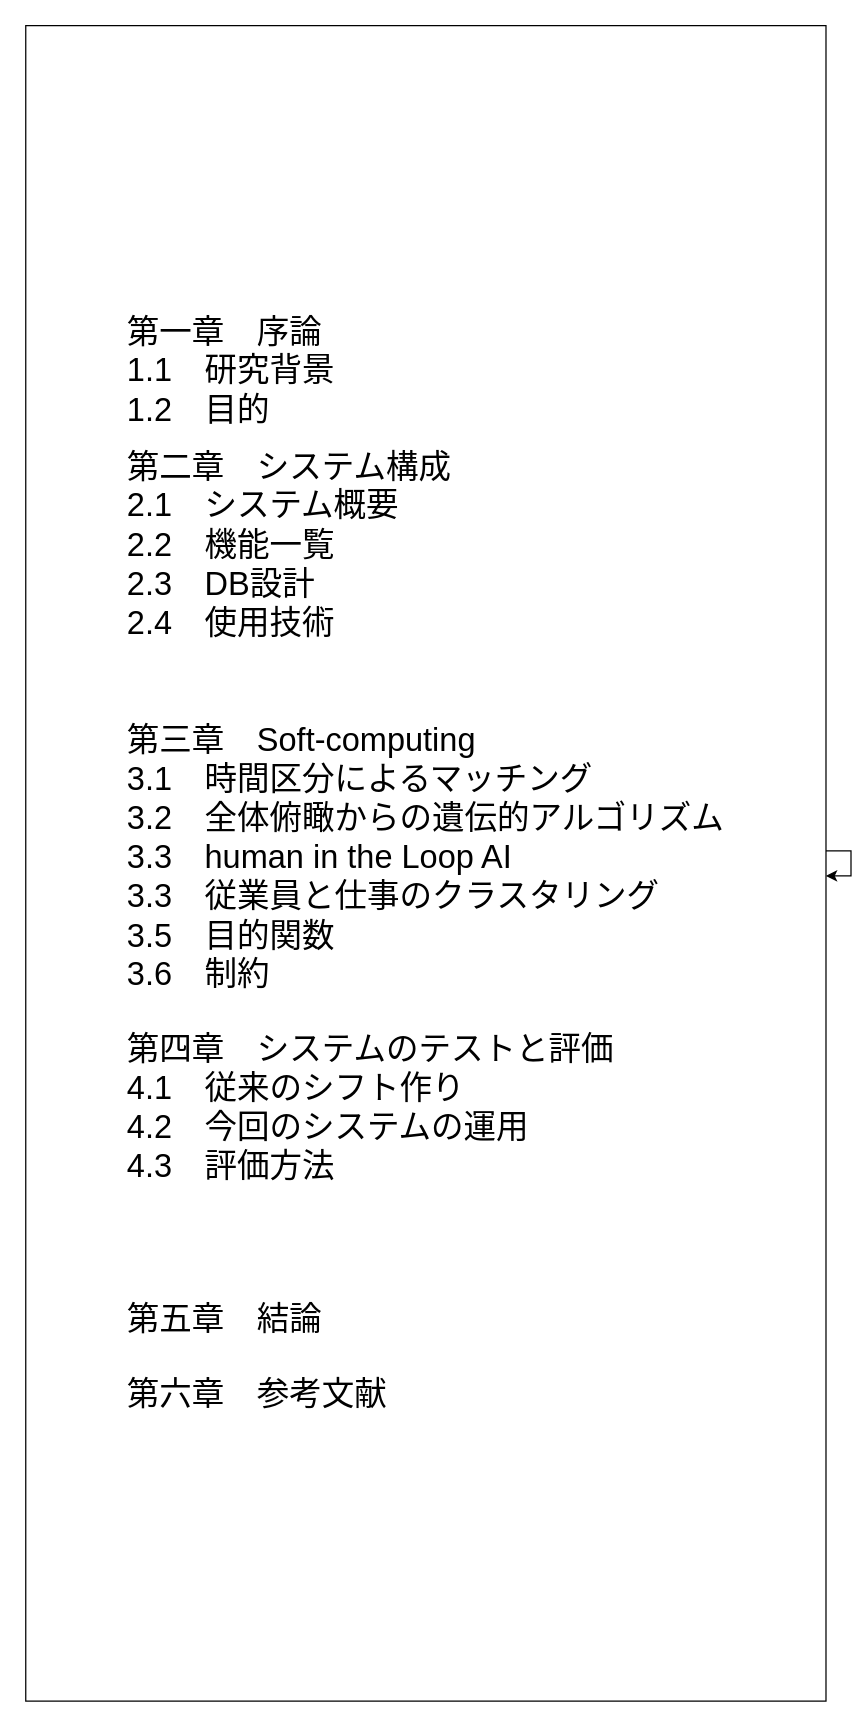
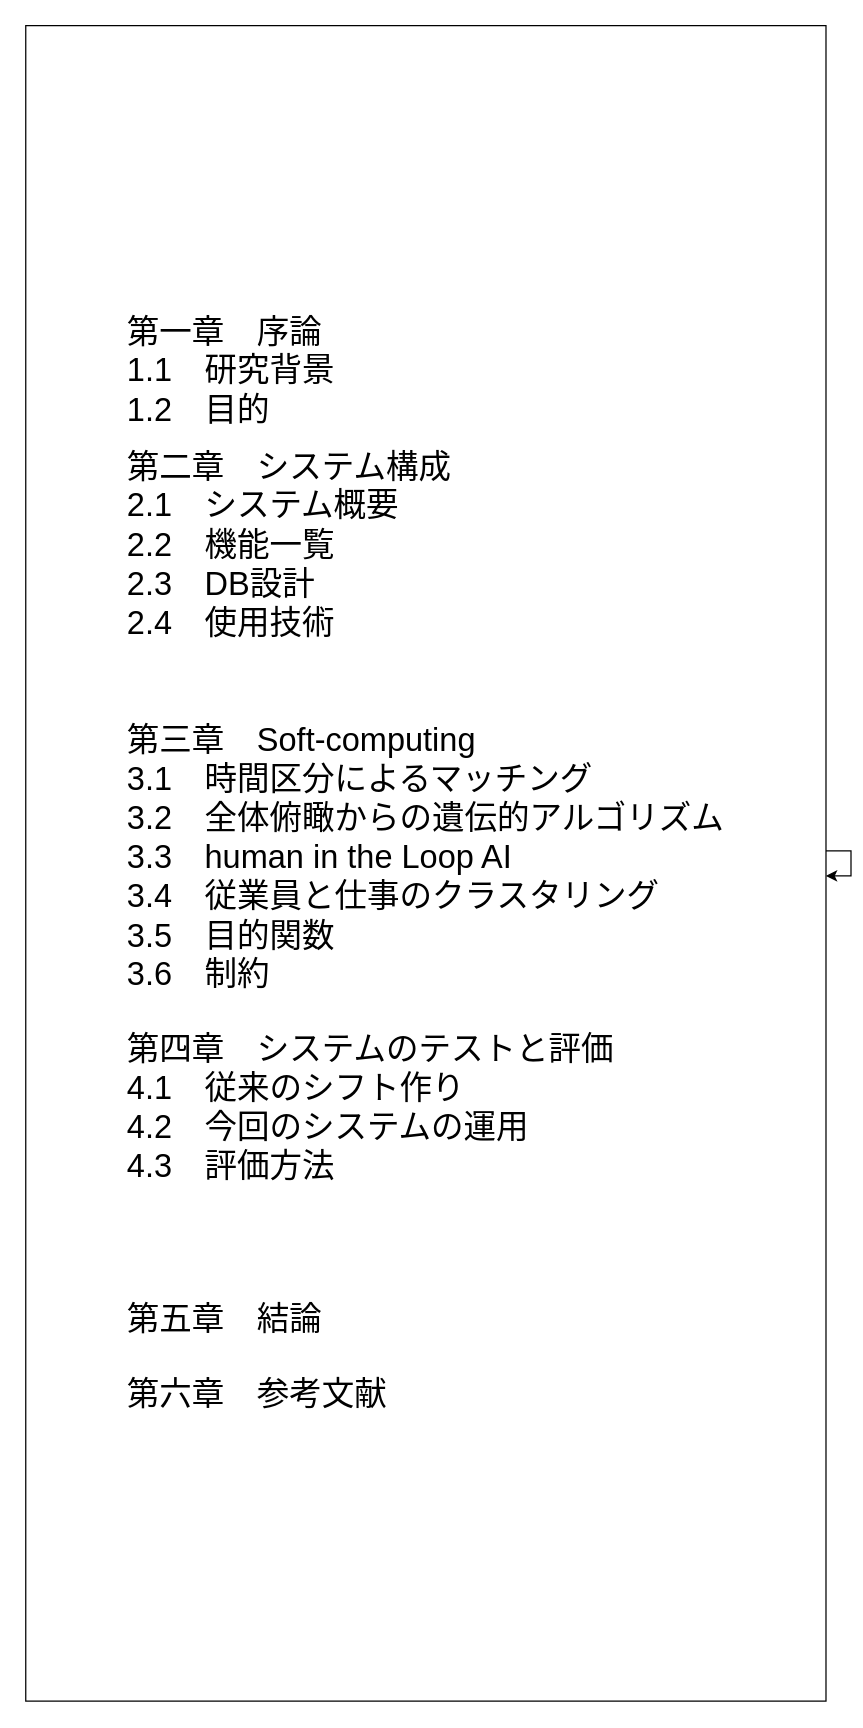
- <mxCell id="2" value="&lt;div style=&quot;text-align: left&quot;&gt;&lt;span style=&quot;font-size: 26px&quot;&gt;第一章　序論&lt;/span&gt;&lt;/div&gt;&lt;font&gt;&lt;div style=&quot;text-align: left&quot;&gt;&lt;span style=&quot;font-size: 26px&quot;&gt;1.1　研究背景&lt;/span&gt;&lt;/div&gt;&lt;span style=&quot;font-size: 26px&quot;&gt;&lt;div style=&quot;text-align: left&quot;&gt;&lt;span&gt;1.2　目的&lt;/span&gt;&lt;/div&gt;&lt;/span&gt;&lt;div style=&quot;text-align: left&quot;&gt;&lt;br&gt;&lt;/div&gt;&lt;span style=&quot;font-size: 26px&quot;&gt;&lt;div style=&quot;text-align: left&quot;&gt;&lt;span&gt;第二章　システム構成&lt;/span&gt;&lt;/div&gt;&lt;/span&gt;&lt;span style=&quot;font-size: 26px&quot;&gt;&lt;div style=&quot;text-align: left&quot;&gt;&lt;span&gt;2.1　システム概要&lt;/span&gt;&lt;/div&gt;&lt;div style=&quot;text-align: left&quot;&gt;&lt;span&gt;2.2　機能一覧&lt;/span&gt;&lt;/div&gt;&lt;div style=&quot;text-align: left&quot;&gt;2.3　DB設計&lt;/div&gt;&lt;div style=&quot;text-align: left&quot;&gt;2.4　使用技術&lt;/div&gt;&lt;/span&gt;&lt;span style=&quot;font-size: 26px&quot;&gt;&lt;div style=&quot;text-align: left&quot;&gt;&lt;br&gt;&lt;/div&gt;&lt;/span&gt;&lt;span style=&quot;font-size: 26px&quot;&gt;&lt;div style=&quot;text-align: left&quot;&gt;&lt;span&gt;&lt;br&gt;&lt;/span&gt;&lt;/div&gt;&lt;div style=&quot;text-align: left&quot;&gt;第三章　Soft-computing&lt;span&gt;&lt;br&gt;&lt;/span&gt;&lt;/div&gt;&lt;div style=&quot;text-align: left&quot;&gt;3.1　時間区分によるマッチング&lt;/div&gt;&lt;div style=&quot;text-align: left&quot;&gt;3.2　全体俯瞰からの遺伝的アルゴリズム&lt;/div&gt;&lt;div style=&quot;text-align: left&quot;&gt;3.3　human in the Loop AI&lt;/div&gt;&lt;div style=&quot;text-align: left&quot;&gt;3.3　従業員と仕事のクラスタリング&lt;/div&gt;&lt;/span&gt;&lt;div style=&quot;text-align: left&quot;&gt;&lt;span style=&quot;text-align: center ; font-size: 26px&quot;&gt;&lt;div style=&quot;text-align: left&quot;&gt;3.5　目的関数&lt;/div&gt;&lt;/span&gt;&lt;span style=&quot;text-align: center ; font-size: 26px&quot;&gt;&lt;div style=&quot;text-align: left&quot;&gt;3.6　制約&lt;/div&gt;&lt;/span&gt;&lt;/div&gt;&lt;div style=&quot;text-align: left&quot;&gt;&lt;br&gt;&lt;/div&gt;&lt;div style=&quot;text-align: left&quot;&gt;&lt;br&gt;&lt;/div&gt;&lt;span style=&quot;font-size: 26px&quot;&gt;&lt;div style=&quot;text-align: left&quot;&gt;&lt;span&gt;第四章　システムのテストと評価&lt;/span&gt;&lt;/div&gt;&lt;/span&gt;&lt;span style=&quot;font-size: 26px&quot;&gt;&lt;div style=&quot;text-align: left&quot;&gt;&lt;span&gt;4.1　従来のシフト作り&lt;/span&gt;&lt;/div&gt;&lt;/span&gt;&lt;span style=&quot;font-size: 26px&quot;&gt;&lt;div style=&quot;text-align: left&quot;&gt;&lt;span&gt;4.2　今回のシステムの運用&lt;/span&gt;&lt;/div&gt;&lt;div style=&quot;text-align: left&quot;&gt;&lt;span&gt;4.3　評価方法&lt;/span&gt;&lt;/div&gt;&lt;/span&gt;&lt;div style=&quot;text-align: left&quot;&gt;&lt;br&gt;&lt;/div&gt;&lt;span style=&quot;font-size: 26px&quot;&gt;&lt;div style=&quot;text-align: left&quot;&gt;&lt;br&gt;&lt;/div&gt;&lt;/span&gt;&lt;div style=&quot;text-align: left&quot;&gt;&lt;span style=&quot;font-size: 26px&quot;&gt;&lt;br&gt;&lt;/span&gt;&lt;/div&gt;&lt;div style=&quot;text-align: left&quot;&gt;&lt;br&gt;&lt;/div&gt;&lt;span style=&quot;font-size: 26px&quot;&gt;&lt;div style=&quot;text-align: left&quot;&gt;&lt;span&gt;第五章　結論&lt;/span&gt;&lt;/div&gt;&lt;/span&gt;&lt;div style=&quot;text-align: left&quot;&gt;&lt;br&gt;&lt;/div&gt;&lt;div style=&quot;text-align: left&quot;&gt;&lt;br&gt;&lt;/div&gt;&lt;span style=&quot;font-size: 26px&quot;&gt;&lt;div style=&quot;text-align: left&quot;&gt;&lt;span&gt;第六章　参考文献&lt;/span&gt;&lt;/div&gt;&lt;/span&gt;&lt;/font&gt;" style="rounded=0;whiteSpace=wrap;html=1;fontStyle=0" parent="1" vertex="1"><mxGeometry x="20" y="20" width="640" height="1340" as="geometry" /></mxCell>
+ <mxCell id="2" value="&lt;div style=&quot;text-align: left&quot;&gt;&lt;span style=&quot;font-size: 26px&quot;&gt;第一章　序論&lt;/span&gt;&lt;/div&gt;&lt;font&gt;&lt;div style=&quot;text-align: left&quot;&gt;&lt;span style=&quot;font-size: 26px&quot;&gt;1.1　研究背景&lt;/span&gt;&lt;/div&gt;&lt;span style=&quot;font-size: 26px&quot;&gt;&lt;div style=&quot;text-align: left&quot;&gt;&lt;span&gt;1.2　目的&lt;/span&gt;&lt;/div&gt;&lt;/span&gt;&lt;div style=&quot;text-align: left&quot;&gt;&lt;br&gt;&lt;/div&gt;&lt;span style=&quot;font-size: 26px&quot;&gt;&lt;div style=&quot;text-align: left&quot;&gt;&lt;span&gt;第二章　システム構成&lt;/span&gt;&lt;/div&gt;&lt;/span&gt;&lt;span style=&quot;font-size: 26px&quot;&gt;&lt;div style=&quot;text-align: left&quot;&gt;&lt;span&gt;2.1　システム概要&lt;/span&gt;&lt;/div&gt;&lt;div style=&quot;text-align: left&quot;&gt;&lt;span&gt;2.2　機能一覧&lt;/span&gt;&lt;/div&gt;&lt;div style=&quot;text-align: left&quot;&gt;2.3　DB設計&lt;/div&gt;&lt;div style=&quot;text-align: left&quot;&gt;2.4　使用技術&lt;/div&gt;&lt;/span&gt;&lt;span style=&quot;font-size: 26px&quot;&gt;&lt;div style=&quot;text-align: left&quot;&gt;&lt;br&gt;&lt;/div&gt;&lt;/span&gt;&lt;span style=&quot;font-size: 26px&quot;&gt;&lt;div style=&quot;text-align: left&quot;&gt;&lt;span&gt;&lt;br&gt;&lt;/span&gt;&lt;/div&gt;&lt;div style=&quot;text-align: left&quot;&gt;第三章　Soft-computing&lt;span&gt;&lt;br&gt;&lt;/span&gt;&lt;/div&gt;&lt;div style=&quot;text-align: left&quot;&gt;3.1　時間区分によるマッチング&lt;/div&gt;&lt;div style=&quot;text-align: left&quot;&gt;3.2　全体俯瞰からの遺伝的アルゴリズム&lt;/div&gt;&lt;div style=&quot;text-align: left&quot;&gt;3.3　human in the Loop AI&lt;/div&gt;&lt;div style=&quot;text-align: left&quot;&gt;3.4　従業員と仕事のクラスタリング&lt;/div&gt;&lt;/span&gt;&lt;div style=&quot;text-align: left&quot;&gt;&lt;span style=&quot;text-align: center ; font-size: 26px&quot;&gt;&lt;div style=&quot;text-align: left&quot;&gt;3.5　目的関数&lt;/div&gt;&lt;/span&gt;&lt;span style=&quot;text-align: center ; font-size: 26px&quot;&gt;&lt;div style=&quot;text-align: left&quot;&gt;3.6　制約&lt;/div&gt;&lt;/span&gt;&lt;/div&gt;&lt;div style=&quot;text-align: left&quot;&gt;&lt;br&gt;&lt;/div&gt;&lt;div style=&quot;text-align: left&quot;&gt;&lt;br&gt;&lt;/div&gt;&lt;span style=&quot;font-size: 26px&quot;&gt;&lt;div style=&quot;text-align: left&quot;&gt;&lt;span&gt;第四章　システムのテストと評価&lt;/span&gt;&lt;/div&gt;&lt;/span&gt;&lt;span style=&quot;font-size: 26px&quot;&gt;&lt;div style=&quot;text-align: left&quot;&gt;&lt;span&gt;4.1　従来のシフト作り&lt;/span&gt;&lt;/div&gt;&lt;/span&gt;&lt;span style=&quot;font-size: 26px&quot;&gt;&lt;div style=&quot;text-align: left&quot;&gt;&lt;span&gt;4.2　今回のシステムの運用&lt;/span&gt;&lt;/div&gt;&lt;div style=&quot;text-align: left&quot;&gt;&lt;span&gt;4.3　評価方法&lt;/span&gt;&lt;/div&gt;&lt;/span&gt;&lt;div style=&quot;text-align: left&quot;&gt;&lt;br&gt;&lt;/div&gt;&lt;span style=&quot;font-size: 26px&quot;&gt;&lt;div style=&quot;text-align: left&quot;&gt;&lt;br&gt;&lt;/div&gt;&lt;/span&gt;&lt;div style=&quot;text-align: left&quot;&gt;&lt;span style=&quot;font-size: 26px&quot;&gt;&lt;br&gt;&lt;/span&gt;&lt;/div&gt;&lt;div style=&quot;text-align: left&quot;&gt;&lt;br&gt;&lt;/div&gt;&lt;span style=&quot;font-size: 26px&quot;&gt;&lt;div style=&quot;text-align: left&quot;&gt;&lt;span&gt;第五章　結論&lt;/span&gt;&lt;/div&gt;&lt;/span&gt;&lt;div style=&quot;text-align: left&quot;&gt;&lt;br&gt;&lt;/div&gt;&lt;div style=&quot;text-align: left&quot;&gt;&lt;br&gt;&lt;/div&gt;&lt;span style=&quot;font-size: 26px&quot;&gt;&lt;div style=&quot;text-align: left&quot;&gt;&lt;span&gt;第六章　参考文献&lt;/span&gt;&lt;/div&gt;&lt;/span&gt;&lt;/font&gt;" style="rounded=0;whiteSpace=wrap;html=1;fontStyle=0" parent="1" vertex="1"><mxGeometry x="20" y="20" width="640" height="1340" as="geometry" /></mxCell>
